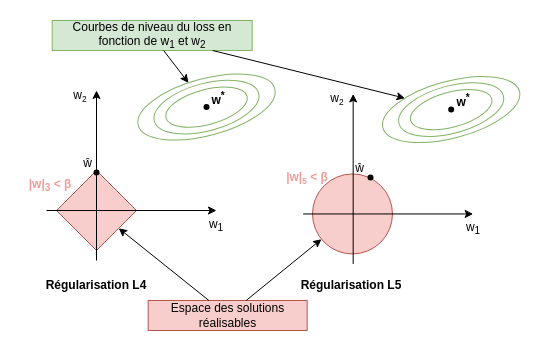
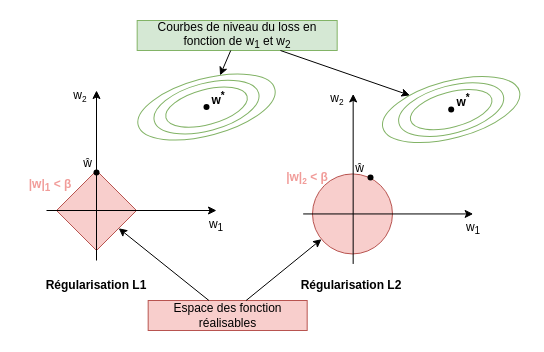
- <mxCell id="20" value="Courbes de niveau du loss en fonction de w&lt;sub&gt;1&lt;/sub&gt;&amp;nbsp;et w&lt;sub&gt;2&lt;/sub&gt;" style="text;html=1;strokeColor=#82b366;fillColor=#d5e8d4;align=center;verticalAlign=middle;whiteSpace=wrap;rounded=0;" parent="1" vertex="1"><mxGeometry x="51.67" y="20" width="200" height="30" as="geometry" /></mxCell>
+ <mxCell id="20" value="Courbes de niveau du loss en fonction de w&lt;sub&gt;1&lt;/sub&gt;&amp;nbsp;et w&lt;sub&gt;2&lt;/sub&gt;" style="text;html=1;strokeColor=#82b366;fillColor=#d5e8d4;align=center;verticalAlign=middle;whiteSpace=wrap;rounded=0;" parent="1" vertex="1"><mxGeometry x="136.67" y="20" width="200" height="30" as="geometry" /></mxCell>
- <mxCell id="19" value="&lt;font color=&quot;#f19c99&quot;&gt;&lt;b&gt;|w|&lt;span style=&quot;font-size: 10px&quot;&gt;&lt;sub&gt;5&lt;/sub&gt;&lt;/span&gt;&amp;nbsp;&amp;lt; β&lt;/b&gt;&lt;/font&gt;" style="text;html=1;strokeColor=none;fillColor=none;align=center;verticalAlign=middle;whiteSpace=wrap;rounded=0;" parent="1" vertex="1"><mxGeometry x="276.67" y="161.88" width="60" height="30" as="geometry" /></mxCell>
+ <mxCell id="19" value="&lt;font color=&quot;#f19c99&quot;&gt;&lt;b&gt;|w|&lt;span style=&quot;font-size: 10px&quot;&gt;&lt;sub&gt;2&lt;/sub&gt;&lt;/span&gt;&amp;nbsp;&amp;lt; β&lt;/b&gt;&lt;/font&gt;" style="text;html=1;strokeColor=none;fillColor=none;align=center;verticalAlign=middle;whiteSpace=wrap;rounded=0;" parent="1" vertex="1"><mxGeometry x="276.67" y="161.88" width="60" height="30" as="geometry" /></mxCell>
- <mxCell id="8" value="&lt;font color=&quot;#f19c99&quot;&gt;&lt;b&gt;|w|&lt;sub&gt;3&lt;/sub&gt;&amp;nbsp;&amp;lt; β&lt;/b&gt;&lt;/font&gt;" style="text;html=1;strokeColor=none;fillColor=none;align=center;verticalAlign=middle;whiteSpace=wrap;rounded=0;" parent="1" vertex="1"><mxGeometry x="20" y="170" width="60" height="30" as="geometry" /></mxCell>
+ <mxCell id="8" value="&lt;font color=&quot;#f19c99&quot;&gt;&lt;b&gt;|w|&lt;sub&gt;1&lt;/sub&gt;&amp;nbsp;&amp;lt; β&lt;/b&gt;&lt;/font&gt;" style="text;html=1;strokeColor=none;fillColor=none;align=center;verticalAlign=middle;whiteSpace=wrap;rounded=0;" parent="1" vertex="1"><mxGeometry x="20" y="170" width="60" height="30" as="geometry" /></mxCell>
- <mxCell id="37" value="&lt;b&gt;Régularisation L4&lt;/b&gt;" style="text;html=1;strokeColor=none;fillColor=none;align=center;verticalAlign=middle;whiteSpace=wrap;rounded=0;" parent="1" vertex="1"><mxGeometry x="38" y="270" width="116" height="30" as="geometry" /></mxCell>
+ <mxCell id="37" value="&lt;b&gt;Régularisation L1&lt;/b&gt;" style="text;html=1;strokeColor=none;fillColor=none;align=center;verticalAlign=middle;whiteSpace=wrap;rounded=0;" parent="1" vertex="1"><mxGeometry x="38" y="270" width="116" height="30" as="geometry" /></mxCell>
- <mxCell id="38" value="&lt;b&gt;Régularisation L5&lt;/b&gt;" style="text;html=1;strokeColor=none;fillColor=none;align=center;verticalAlign=middle;whiteSpace=wrap;rounded=0;" parent="1" vertex="1"><mxGeometry x="292.68" y="270" width="116" height="30" as="geometry" /></mxCell>
+ <mxCell id="38" value="&lt;b&gt;Régularisation L2&lt;/b&gt;" style="text;html=1;strokeColor=none;fillColor=none;align=center;verticalAlign=middle;whiteSpace=wrap;rounded=0;" parent="1" vertex="1"><mxGeometry x="292.68" y="270" width="116" height="30" as="geometry" /></mxCell>
- <mxCell id="22" value="Espace des solutions réalisables" style="text;html=1;strokeColor=#b85450;fillColor=#f8cecc;align=center;verticalAlign=middle;whiteSpace=wrap;rounded=0;" parent="1" vertex="1"><mxGeometry x="147.67" y="300" width="159" height="30" as="geometry" /></mxCell>
+ <mxCell id="22" value="Espace des fonction réalisables" style="text;html=1;strokeColor=#b85450;fillColor=#f8cecc;align=center;verticalAlign=middle;whiteSpace=wrap;rounded=0;" parent="1" vertex="1"><mxGeometry x="147.67" y="300" width="159" height="30" as="geometry" /></mxCell>
